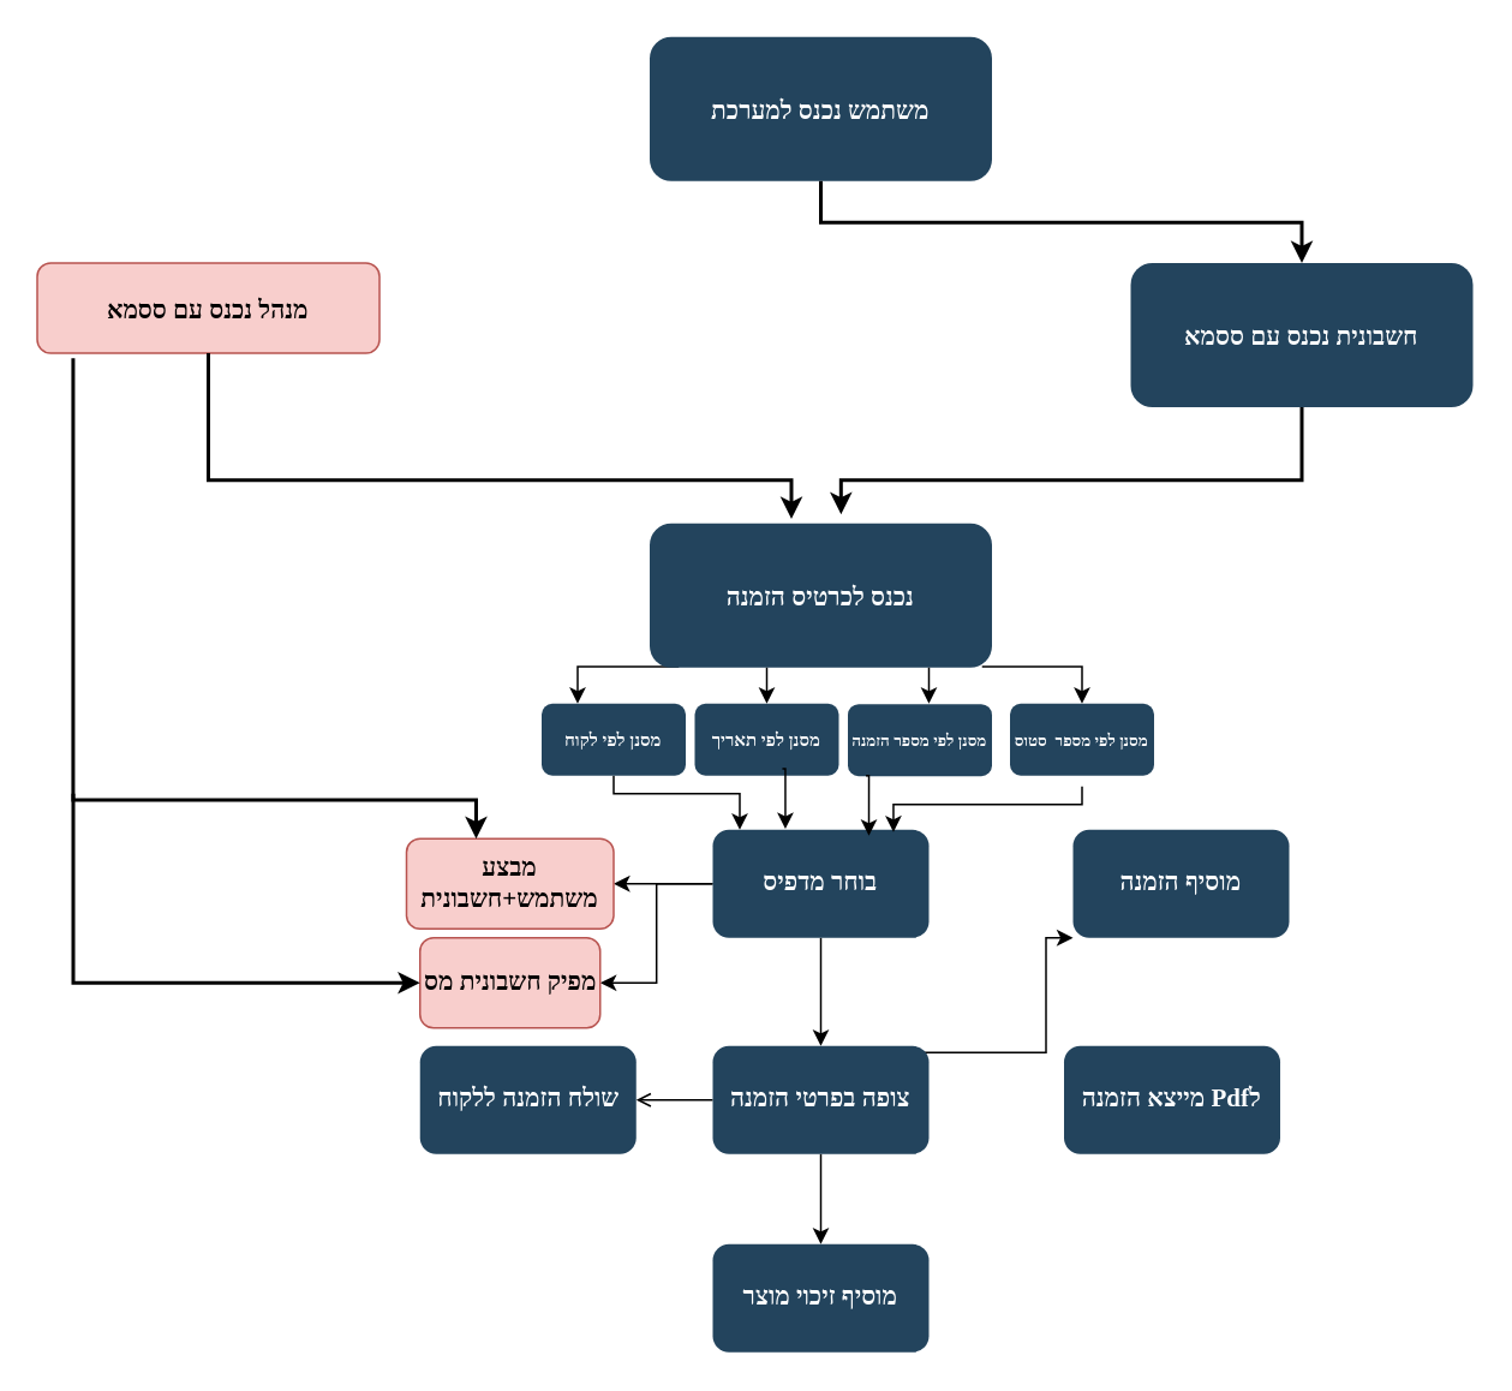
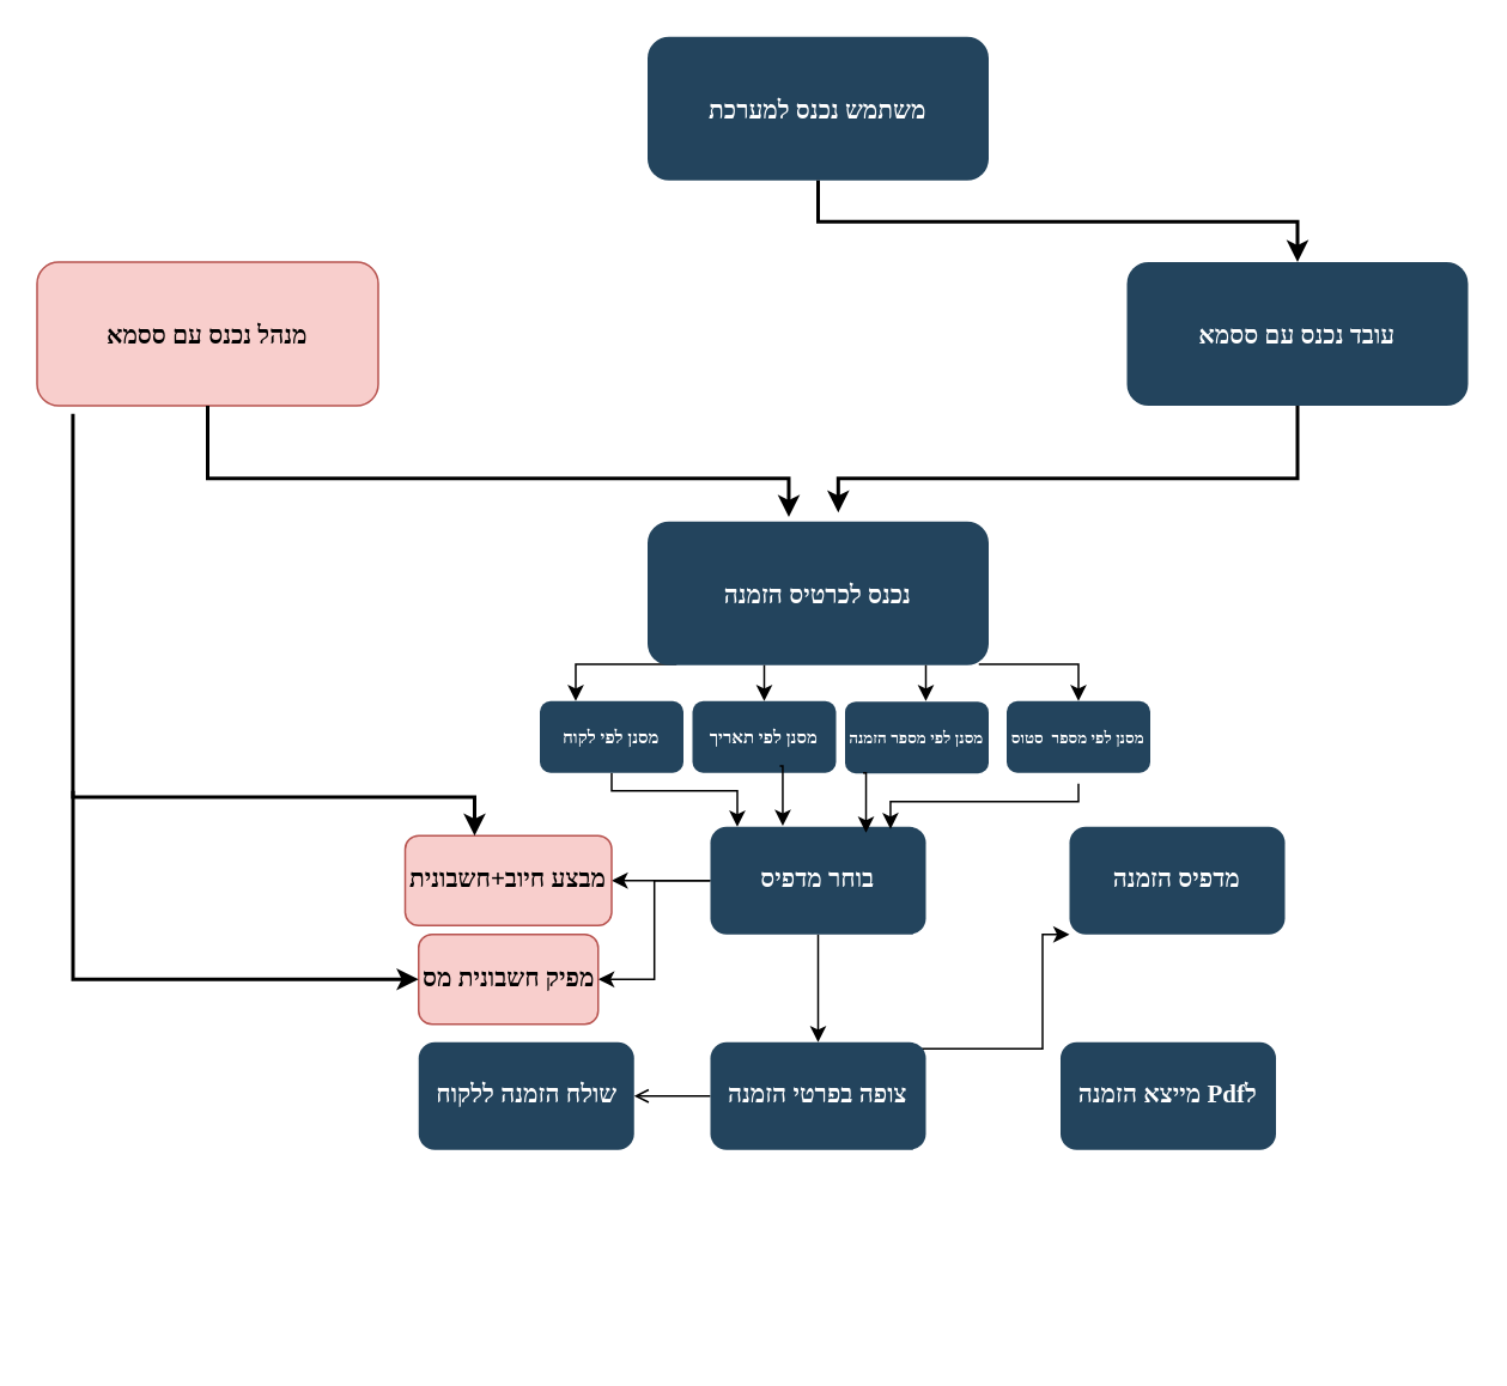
- <mxCell id="5" value="מנהל נכנס עם ססמא" style="rounded=1;fillColor=#f8cecc;strokeColor=#b85450;fontStyle=1;fontFamily=Tahoma;fontSize=14" parent="1" vertex="1"><mxGeometry x="20" y="145.5" width="190" height="50" as="geometry" /></mxCell>
+ <mxCell id="5" value="מנהל נכנס עם ססמא" style="rounded=1;fillColor=#f8cecc;strokeColor=#b85450;fontStyle=1;fontFamily=Tahoma;fontSize=14" parent="1" vertex="1"><mxGeometry x="20" y="145.5" width="190" height="80" as="geometry" /></mxCell>
- <mxCell id="3" value="חשבונית נכנס עם ססמא" style="rounded=1;fillColor=#23445D;gradientColor=none;strokeColor=none;fontColor=#FFFFFF;fontStyle=1;fontFamily=Tahoma;fontSize=14" parent="1" vertex="1"><mxGeometry x="627" y="145.5" width="190" height="80" as="geometry" /></mxCell>
+ <mxCell id="3" value="עובד נכנס עם ססמא" style="rounded=1;fillColor=#23445D;gradientColor=none;strokeColor=none;fontColor=#FFFFFF;fontStyle=1;fontFamily=Tahoma;fontSize=14" parent="1" vertex="1"><mxGeometry x="627" y="145.5" width="190" height="80" as="geometry" /></mxCell>
- <mxCell id="28" value="מבצע משתמש+חשבונית" style="whiteSpace=wrap;html=1;rounded=1;fontFamily=Tahoma;fontSize=14;fontStyle=1;strokeColor=#b85450;fillColor=#f8cecc;" vertex="1" parent="1"><mxGeometry x="225" y="465" width="115" height="50" as="geometry" /></mxCell>
+ <mxCell id="28" value="מבצע חיוב+חשבונית" style="whiteSpace=wrap;html=1;rounded=1;fontFamily=Tahoma;fontSize=14;fontStyle=1;strokeColor=#b85450;fillColor=#f8cecc;" vertex="1" parent="1"><mxGeometry x="225" y="465" width="115" height="50" as="geometry" /></mxCell>
- <mxCell id="32" value="מוסיף הזמנה" style="whiteSpace=wrap;html=1;rounded=1;fontFamily=Tahoma;fontSize=14;fontColor=#FFFFFF;fontStyle=1;strokeColor=none;fillColor=#23445D;" vertex="1" parent="1"><mxGeometry x="595" y="460" width="120" height="60" as="geometry" /></mxCell>
+ <mxCell id="32" value="מדפיס הזמנה" style="whiteSpace=wrap;html=1;rounded=1;fontFamily=Tahoma;fontSize=14;fontColor=#FFFFFF;fontStyle=1;strokeColor=none;fillColor=#23445D;" vertex="1" parent="1"><mxGeometry x="595" y="460" width="120" height="60" as="geometry" /></mxCell>
- <mxCell id="34" value="" style="edgeStyle=orthogonalEdgeStyle;rounded=0;orthogonalLoop=1;jettySize=auto;html=1;" edge="1" parent="1" source="35" target="36"><mxGeometry relative="1" as="geometry" /></mxCell>
- <mxCell id="36" value="מוסיף זיכוי מוצר" style="whiteSpace=wrap;html=1;rounded=1;fontFamily=Tahoma;fontSize=14;fontColor=#FFFFFF;fontStyle=1;strokeColor=none;fillColor=#23445D;" vertex="1" parent="1"><mxGeometry x="395" y="690" width="120" height="60" as="geometry" /></mxCell>
